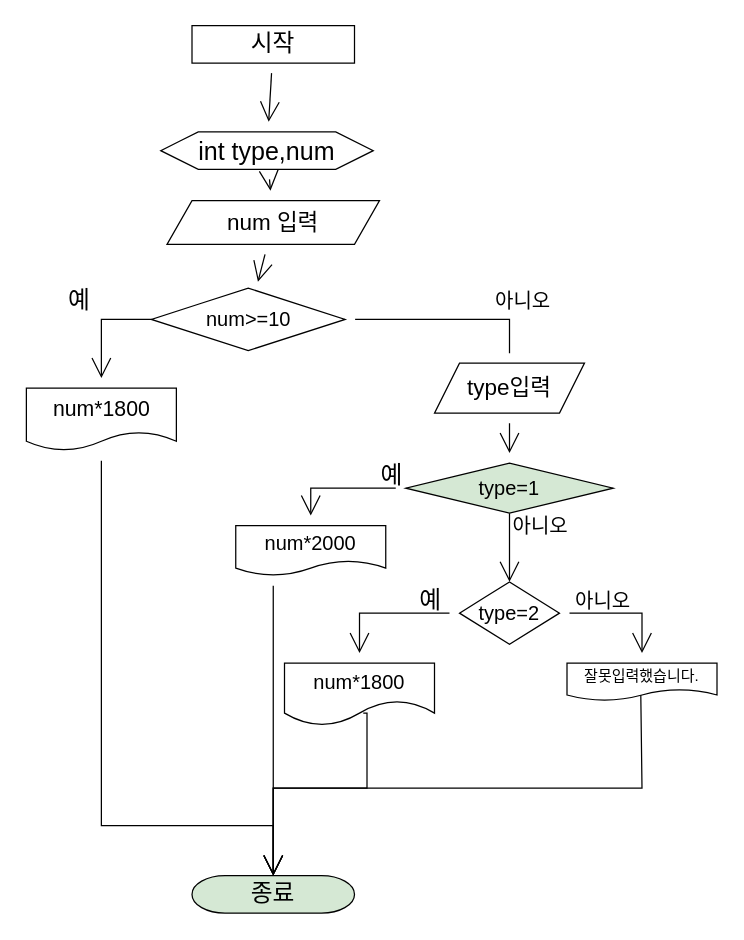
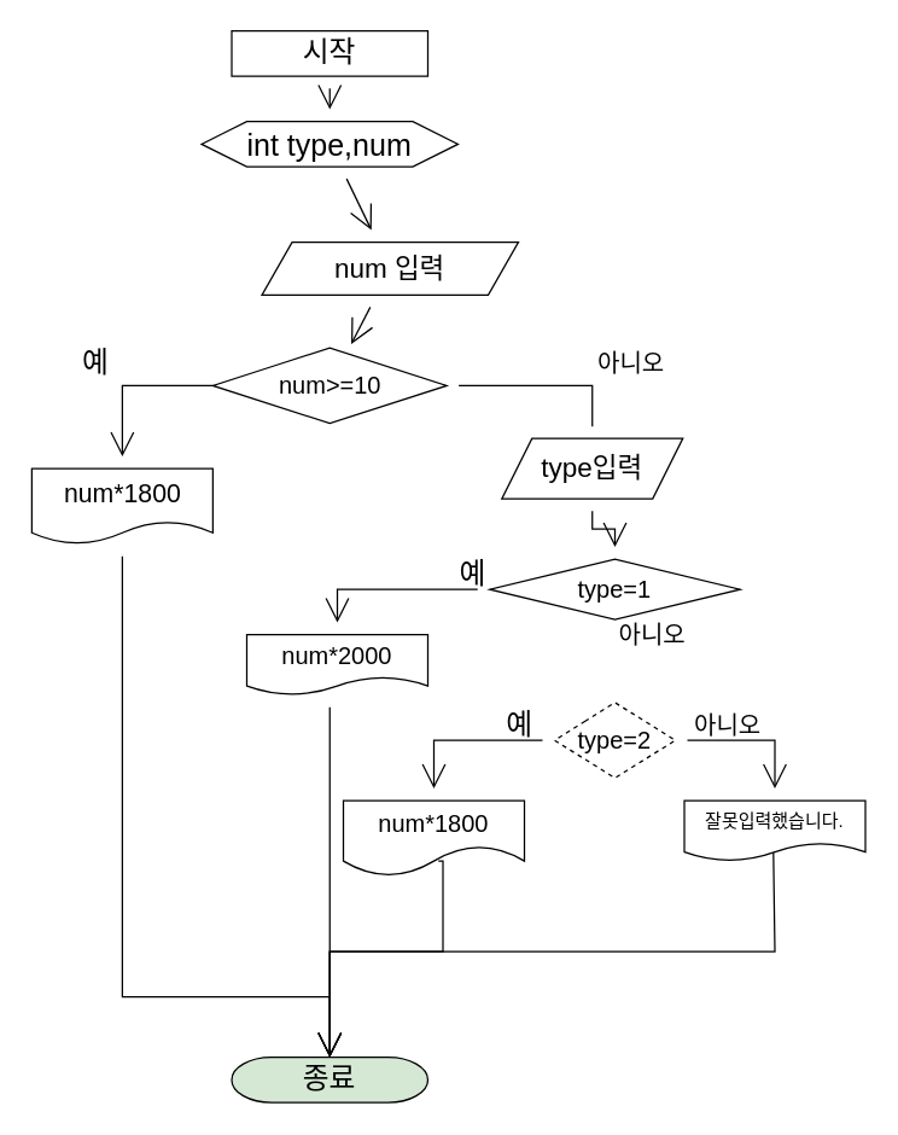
- <mxCell id="5" value="&lt;font style=&quot;font-size: 20px&quot;&gt;int type,num&lt;/font&gt;" style="shape=hexagon;perimeter=hexagonPerimeter2;whiteSpace=wrap;html=1;fixedSize=1;rounded=1;arcSize=0;hachureGap=4;size=30;" vertex="1" parent="1"><mxGeometry x="128" y="105" width="170" height="30" as="geometry" /></mxCell>
+ <mxCell id="5" value="&lt;font style=&quot;font-size: 20px&quot;&gt;int type,num&lt;/font&gt;" style="shape=hexagon;perimeter=hexagonPerimeter2;whiteSpace=wrap;html=1;fixedSize=1;rounded=1;arcSize=0;hachureGap=4;size=30;" vertex="1" parent="1"><mxGeometry x="133" y="80" width="170" height="30" as="geometry" /></mxCell>
- <mxCell id="7" value="&lt;font style=&quot;font-size: 18px&quot;&gt;num 입력&lt;/font&gt;" style="shape=parallelogram;perimeter=parallelogramPerimeter;whiteSpace=wrap;html=1;fixedSize=1;rounded=1;arcSize=0;hachureGap=4;" vertex="1" parent="1"><mxGeometry x="133" y="160" width="170" height="35" as="geometry" /></mxCell>
+ <mxCell id="7" value="&lt;font style=&quot;font-size: 18px&quot;&gt;num 입력&lt;/font&gt;" style="shape=parallelogram;perimeter=parallelogramPerimeter;whiteSpace=wrap;html=1;fixedSize=1;rounded=1;arcSize=0;hachureGap=4;" vertex="1" parent="1"><mxGeometry x="173" y="160" width="170" height="35" as="geometry" /></mxCell>
- <mxCell id="10" value="&lt;font style=&quot;font-size: 16px&quot;&gt;num&amp;gt;=10&lt;/font&gt;" style="rhombus;whiteSpace=wrap;html=1;rounded=1;arcSize=0;hachureGap=4;" vertex="1" parent="1"><mxGeometry x="120.5" y="230" width="155" height="50" as="geometry" /></mxCell>
+ <mxCell id="10" value="&lt;font style=&quot;font-size: 16px&quot;&gt;num&amp;gt;=10&lt;/font&gt;" style="rhombus;whiteSpace=wrap;html=1;rounded=1;arcSize=0;hachureGap=4;" vertex="1" parent="1"><mxGeometry x="140.5" y="230" width="155" height="50" as="geometry" /></mxCell>
- <mxCell id="15" value="&lt;font style=&quot;font-size: 18px&quot;&gt;type입력&lt;/font&gt;" style="shape=parallelogram;perimeter=parallelogramPerimeter;whiteSpace=wrap;html=1;fixedSize=1;rounded=1;arcSize=0;hachureGap=4;" vertex="1" parent="1"><mxGeometry x="347" y="290" width="120" height="40" as="geometry" /></mxCell>
+ <mxCell id="15" value="&lt;font style=&quot;font-size: 18px&quot;&gt;type입력&lt;/font&gt;" style="shape=parallelogram;perimeter=parallelogramPerimeter;whiteSpace=wrap;html=1;fixedSize=1;rounded=1;arcSize=0;hachureGap=4;" vertex="1" parent="1"><mxGeometry x="332" y="290" width="120" height="40" as="geometry" /></mxCell>
- <mxCell id="18" value="&lt;font style=&quot;font-size: 16px&quot;&gt;type=1&lt;/font&gt;" style="rhombus;whiteSpace=wrap;html=1;rounded=1;arcSize=0;hachureGap=4;fillColor=#d5e8d4;" vertex="1" parent="1"><mxGeometry x="324" y="370" width="166" height="40" as="geometry" /></mxCell>
+ <mxCell id="18" value="&lt;font style=&quot;font-size: 16px&quot;&gt;type=1&lt;/font&gt;" style="rhombus;whiteSpace=wrap;html=1;rounded=1;arcSize=0;hachureGap=4;" vertex="1" parent="1"><mxGeometry x="324" y="370" width="166" height="40" as="geometry" /></mxCell>
- <mxCell id="17" value="" style="edgeStyle=orthogonalEdgeStyle;rounded=0;orthogonalLoop=1;jettySize=auto;html=1;endArrow=open;startSize=14;endSize=14;sourcePerimeterSpacing=8;targetPerimeterSpacing=8;exitX=0.5;exitY=1;exitDx=0;exitDy=0;entryX=0.5;entryY=0;entryDx=0;entryDy=0;" edge="1" parent="1" source="18" target="25"><mxGeometry relative="1" as="geometry"><mxPoint x="397" y="418" as="sourcePoint" /><Array as="points"><mxPoint x="407" y="450" /><mxPoint x="407" y="450" /></Array></mxGeometry></mxCell>
- <mxCell id="20" value="&lt;font style=&quot;font-size: 16px&quot;&gt;num*2000&lt;/font&gt;" style="shape=document;whiteSpace=wrap;html=1;boundedLbl=1;rounded=1;arcSize=0;hachureGap=4;" vertex="1" parent="1"><mxGeometry x="188" y="420" width="120" height="40" as="geometry" /></mxCell>
+ <mxCell id="20" value="&lt;font style=&quot;font-size: 16px&quot;&gt;num*2000&lt;/font&gt;" style="shape=document;whiteSpace=wrap;html=1;boundedLbl=1;rounded=1;arcSize=0;hachureGap=4;" vertex="1" parent="1"><mxGeometry x="163" y="420" width="120" height="40" as="geometry" /></mxCell>
- <mxCell id="25" value="&lt;font style=&quot;font-size: 16px&quot;&gt;type=2&lt;/font&gt;" style="rhombus;whiteSpace=wrap;html=1;rounded=1;arcSize=0;hachureGap=4;" vertex="1" parent="1"><mxGeometry x="367" y="465" width="80" height="50" as="geometry" /></mxCell>
+ <mxCell id="25" value="&lt;font style=&quot;font-size: 16px&quot;&gt;type=2&lt;/font&gt;" style="rhombus;whiteSpace=wrap;html=1;rounded=1;arcSize=0;hachureGap=4;dashed=1;" vertex="1" parent="1"><mxGeometry x="367" y="465" width="80" height="50" as="geometry" /></mxCell>
- <mxCell id="30" value="잘못입력했습니다." style="shape=document;whiteSpace=wrap;html=1;boundedLbl=1;rounded=1;hachureGap=4;pointerEvents=0;" vertex="1" parent="1"><mxGeometry x="453" y="530" width="120" height="30" as="geometry" /></mxCell>
+ <mxCell id="30" value="잘못입력했습니다." style="shape=document;whiteSpace=wrap;html=1;boundedLbl=1;rounded=1;hachureGap=4;pointerEvents=0;" vertex="1" parent="1"><mxGeometry x="453" y="530" width="120" height="40" as="geometry" /></mxCell>
